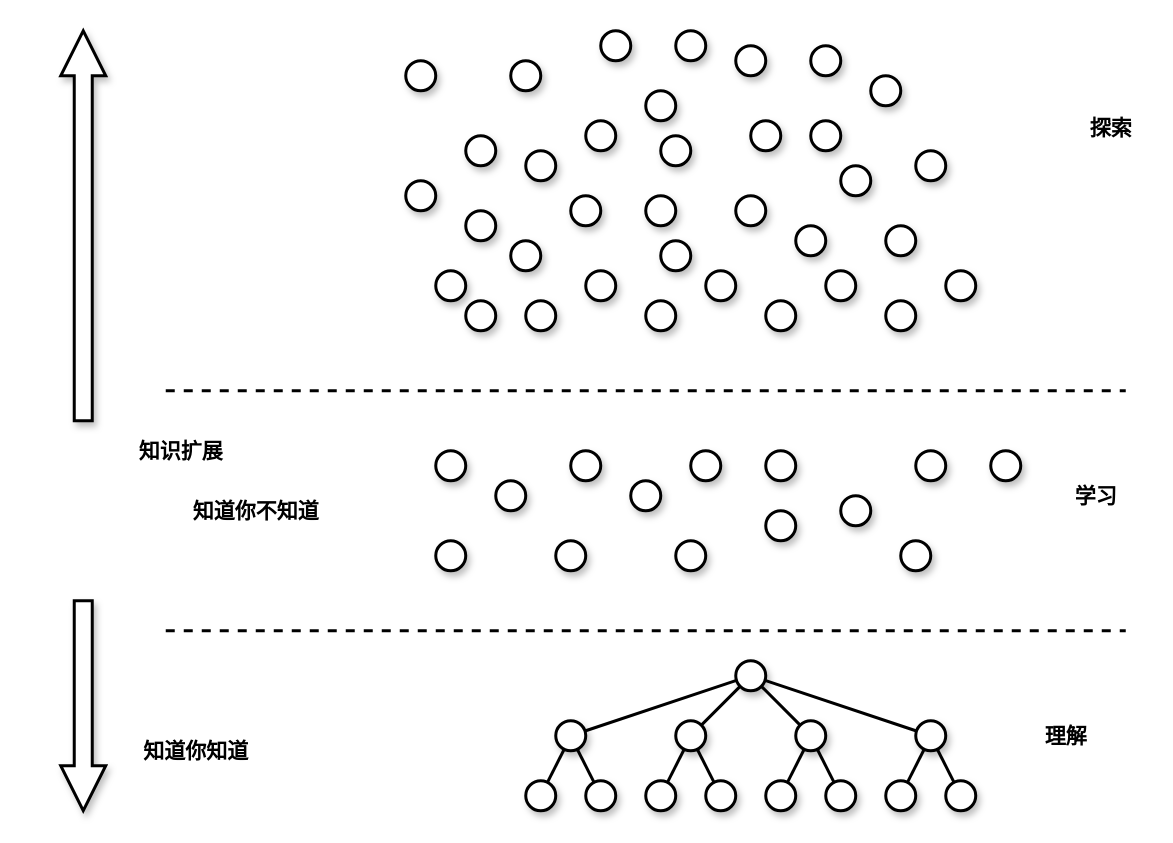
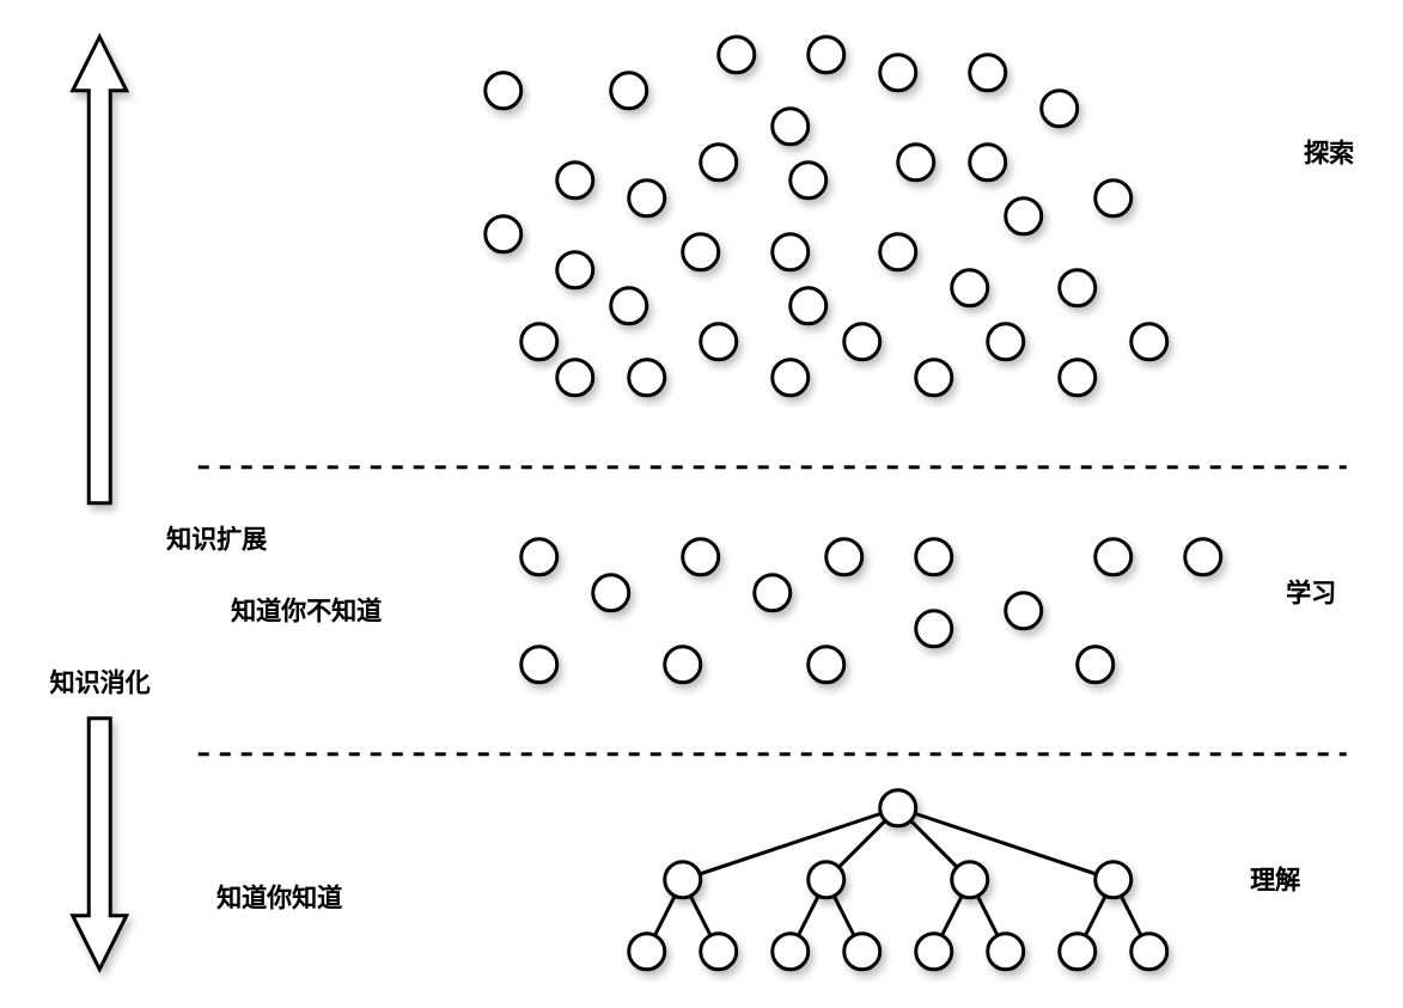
+ <mxCell id="82" value="知识消化" style="text;html=1;align=center;verticalAlign=middle;resizable=0;points=[];autosize=1;fontSize=14;shadow=0;fontStyle=1;" vertex="1" parent="1"><mxGeometry x="20" y="370" width="70" height="20" as="geometry" /></mxCell>
- <mxCell id="51" value="知道你知道" style="text;html=1;align=center;verticalAlign=middle;resizable=0;points=[];autosize=1;fontSize=14;shadow=0;fontStyle=1;" vertex="1" parent="1"><mxGeometry x="85" y="490" width="90" height="20" as="geometry" /></mxCell>
+ <mxCell id="51" value="知道你知道" style="text;html=1;align=center;verticalAlign=middle;resizable=0;points=[];autosize=1;fontSize=14;shadow=0;fontStyle=1;" vertex="1" parent="1"><mxGeometry x="110" y="490" width="90" height="20" as="geometry" /></mxCell>
